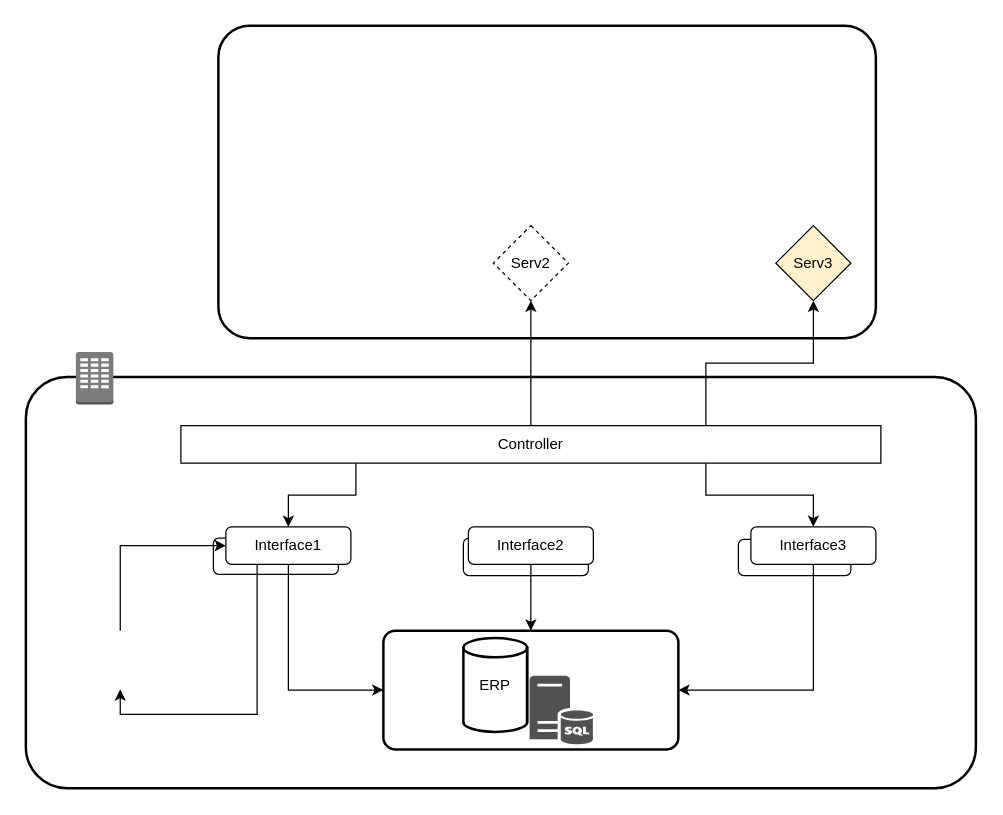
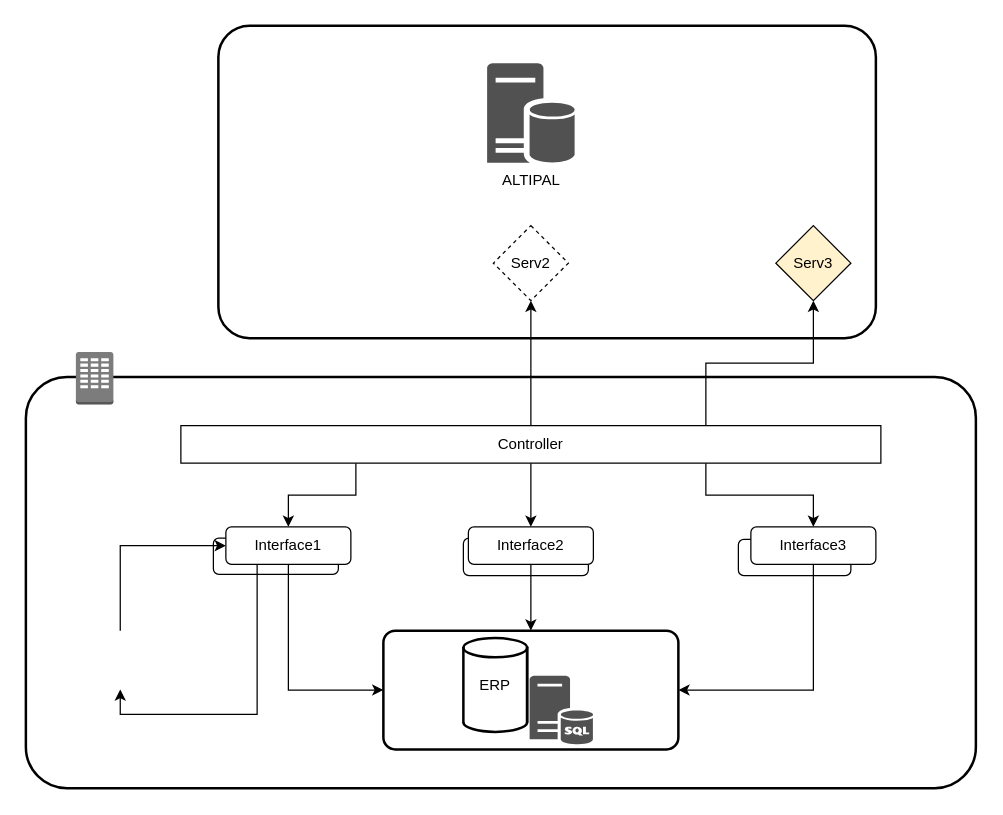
+ <mxCell id="6" value="ALTIPAL" style="pointerEvents=1;shadow=0;dashed=0;html=1;strokeColor=none;labelPosition=center;verticalLabelPosition=bottom;verticalAlign=top;align=center;fillColor=#515151;shape=mxgraph.mscae.enterprise.database_server" parent="1" vertex="1"><mxGeometry x="389" y="50" width="70" height="80" as="geometry" /></mxCell>
+ <mxCell id="24" style="edgeStyle=orthogonalEdgeStyle;rounded=0;orthogonalLoop=1;jettySize=auto;html=1;exitX=0.5;exitY=1;exitDx=0;exitDy=0;entryX=0.5;entryY=0;entryDx=0;entryDy=0;" parent="1" source="28" target="16" edge="1"><mxGeometry relative="1" as="geometry" /></mxCell>
